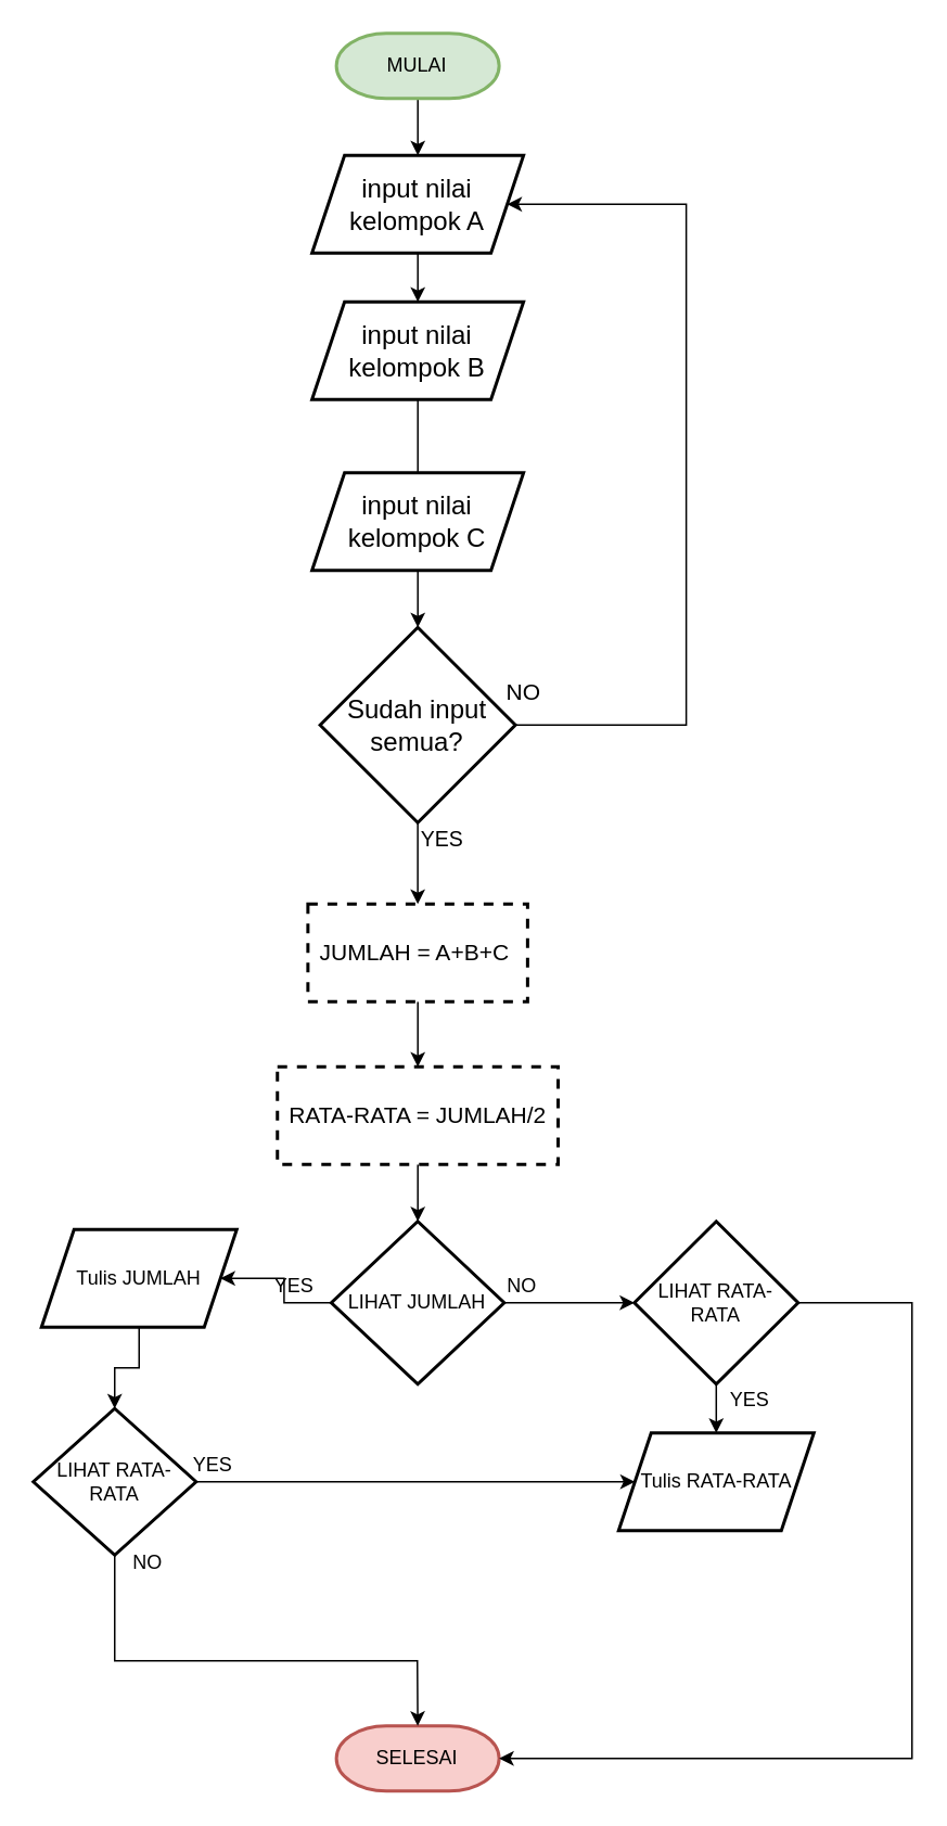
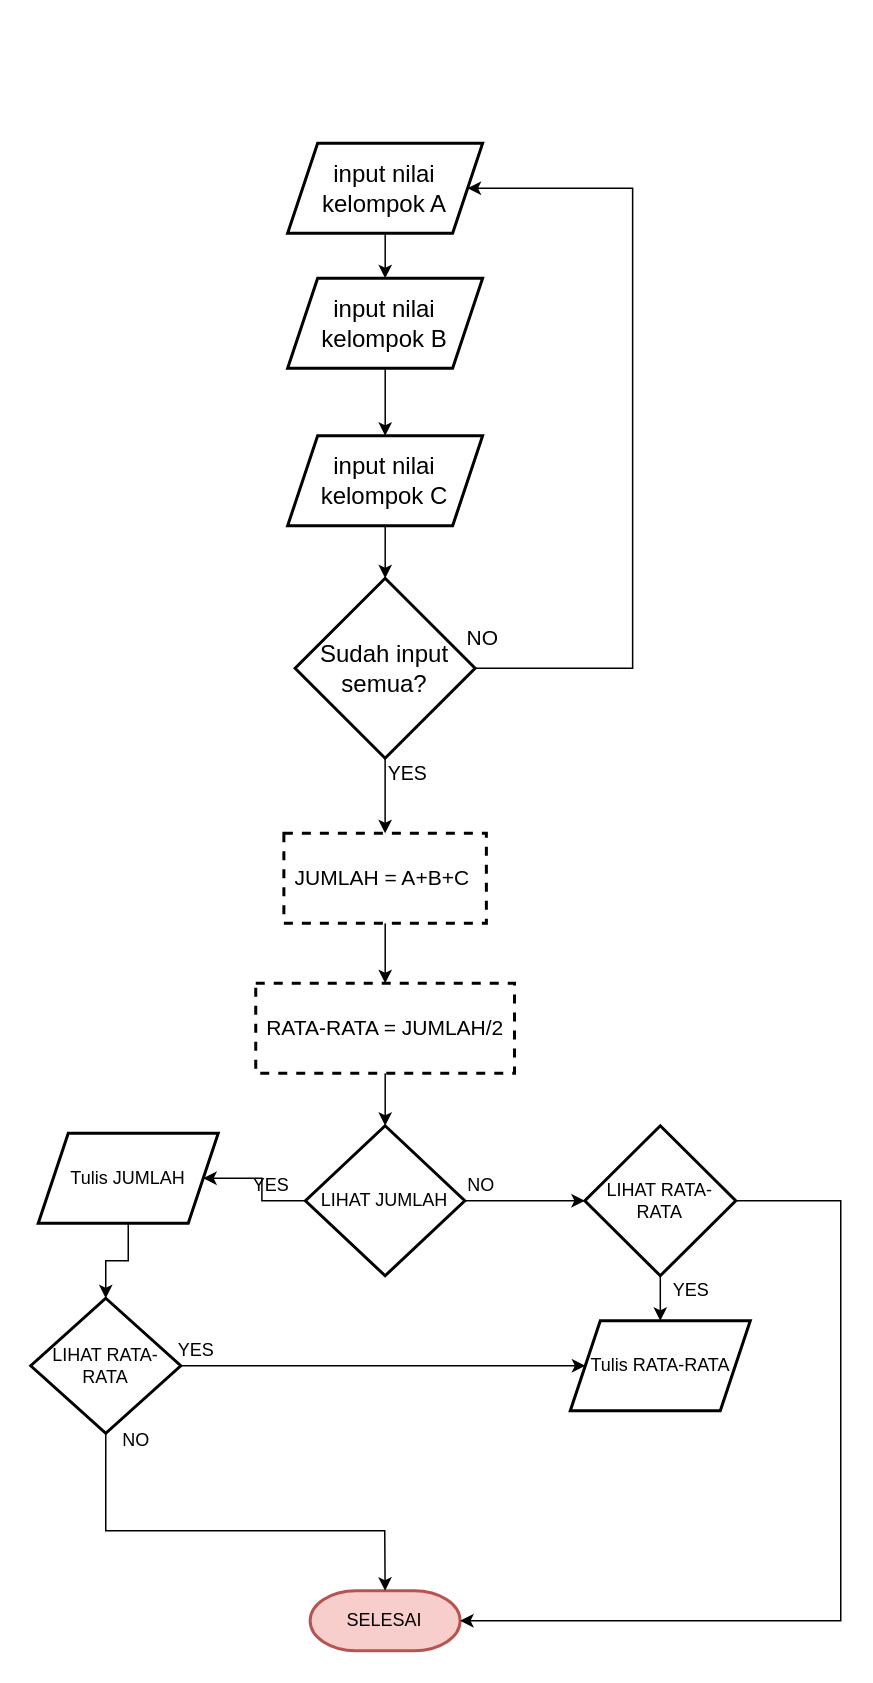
- <mxCell id="3" value="MULAI" style="strokeWidth=2;html=1;shape=mxgraph.flowchart.terminator;whiteSpace=wrap;fillColor=#d5e8d4;strokeColor=#82b366;" vertex="1" parent="1"><mxGeometry x="206.25" y="20" width="100" height="40" as="geometry" /></mxCell>
- <mxCell id="2" value="" style="edgeStyle=orthogonalEdgeStyle;rounded=0;orthogonalLoop=1;jettySize=auto;html=1;" edge="1" parent="1" source="3" target="5"><mxGeometry relative="1" as="geometry" /></mxCell>
- <mxCell id="6" value="" style="edgeStyle=orthogonalEdgeStyle;rounded=0;orthogonalLoop=1;jettySize=auto;html=1;endArrow=none;" edge="1" parent="1" source="7" target="9"><mxGeometry relative="1" as="geometry"><Array as="points"><mxPoint x="256.25" y="255" /><mxPoint x="256.25" y="255" /></Array></mxGeometry></mxCell>
+ <mxCell id="6" value="" style="edgeStyle=orthogonalEdgeStyle;rounded=0;orthogonalLoop=1;jettySize=auto;html=1;" edge="1" parent="1" source="7" target="9"><mxGeometry relative="1" as="geometry"><Array as="points"><mxPoint x="256.25" y="255" /><mxPoint x="256.25" y="255" /></Array></mxGeometry></mxCell>
